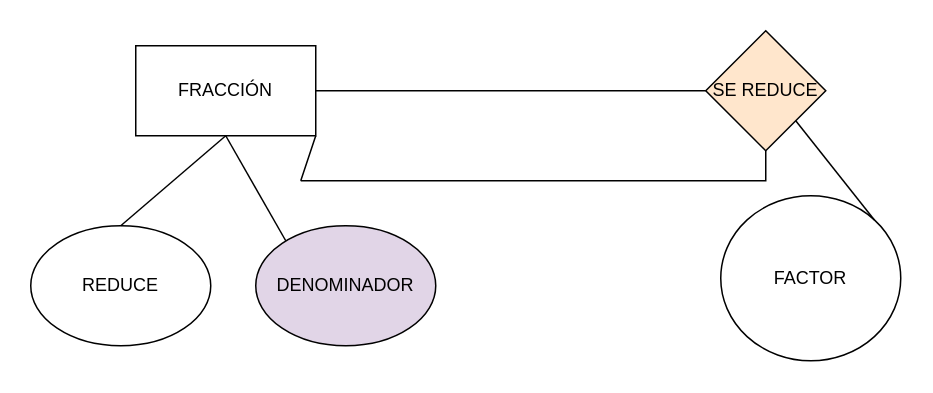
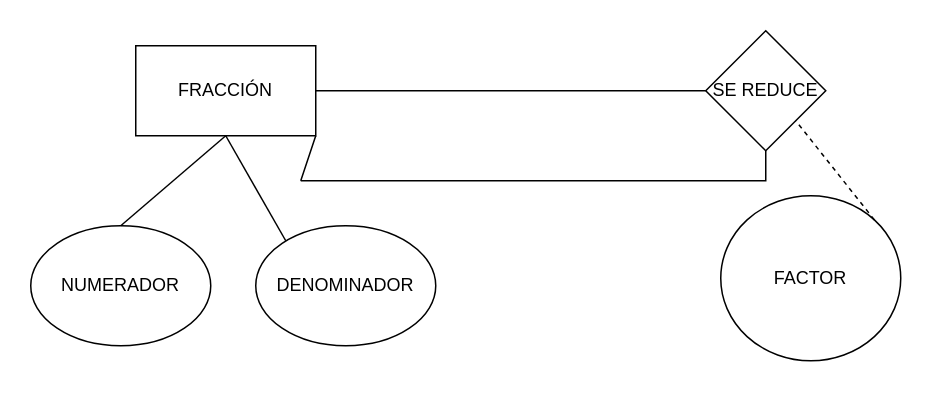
- <mxCell id="3" value="SE REDUCE" style="rhombus;whiteSpace=wrap;html=1;fillColor=#ffe6cc;" vertex="1" parent="1"><mxGeometry x="470" y="20" width="80" height="80" as="geometry" /></mxCell>
+ <mxCell id="3" value="SE REDUCE" style="rhombus;whiteSpace=wrap;html=1;" vertex="1" parent="1"><mxGeometry x="470" y="20" width="80" height="80" as="geometry" /></mxCell>
- <mxCell id="12" value="" style="endArrow=none;html=1;rounded=0;entryX=1;entryY=1;entryDx=0;entryDy=0;exitX=1;exitY=0;exitDx=0;exitDy=0;" edge="1" parent="1" source="6" target="3"><mxGeometry width="50" height="50" relative="1" as="geometry"><mxPoint x="350" y="230" as="sourcePoint" /><mxPoint x="400" y="180" as="targetPoint" /></mxGeometry></mxCell>
+ <mxCell id="12" value="" style="endArrow=none;html=1;rounded=0;entryX=1;entryY=1;entryDx=0;entryDy=0;exitX=1;exitY=0;exitDx=0;exitDy=0;dashed=1;" edge="1" parent="1" source="6" target="3"><mxGeometry width="50" height="50" relative="1" as="geometry"><mxPoint x="350" y="230" as="sourcePoint" /><mxPoint x="400" y="180" as="targetPoint" /></mxGeometry></mxCell>
- <mxCell id="4" value="REDUCE" style="ellipse;whiteSpace=wrap;html=1;" vertex="1" parent="1"><mxGeometry x="20" y="150" width="120" height="80" as="geometry" /></mxCell>
+ <mxCell id="4" value="NUMERADOR" style="ellipse;whiteSpace=wrap;html=1;" vertex="1" parent="1"><mxGeometry x="20" y="150" width="120" height="80" as="geometry" /></mxCell>
- <mxCell id="5" value="DENOMINADOR" style="ellipse;whiteSpace=wrap;html=1;fillColor=#e1d5e7;" vertex="1" parent="1"><mxGeometry x="170" y="150" width="120" height="80" as="geometry" /></mxCell>
+ <mxCell id="5" value="DENOMINADOR" style="ellipse;whiteSpace=wrap;html=1;" vertex="1" parent="1"><mxGeometry x="170" y="150" width="120" height="80" as="geometry" /></mxCell>
